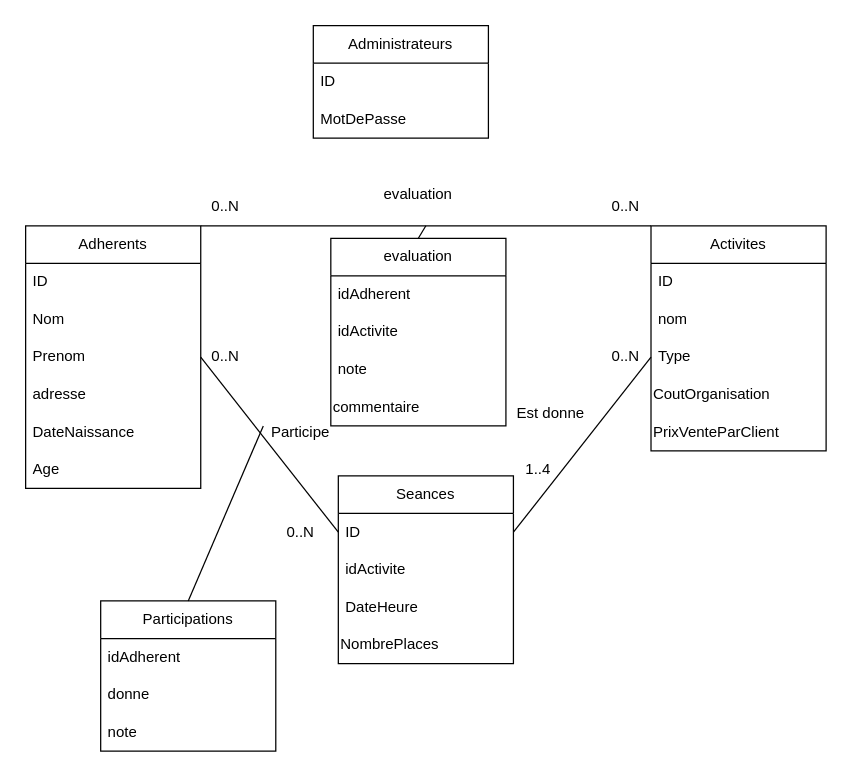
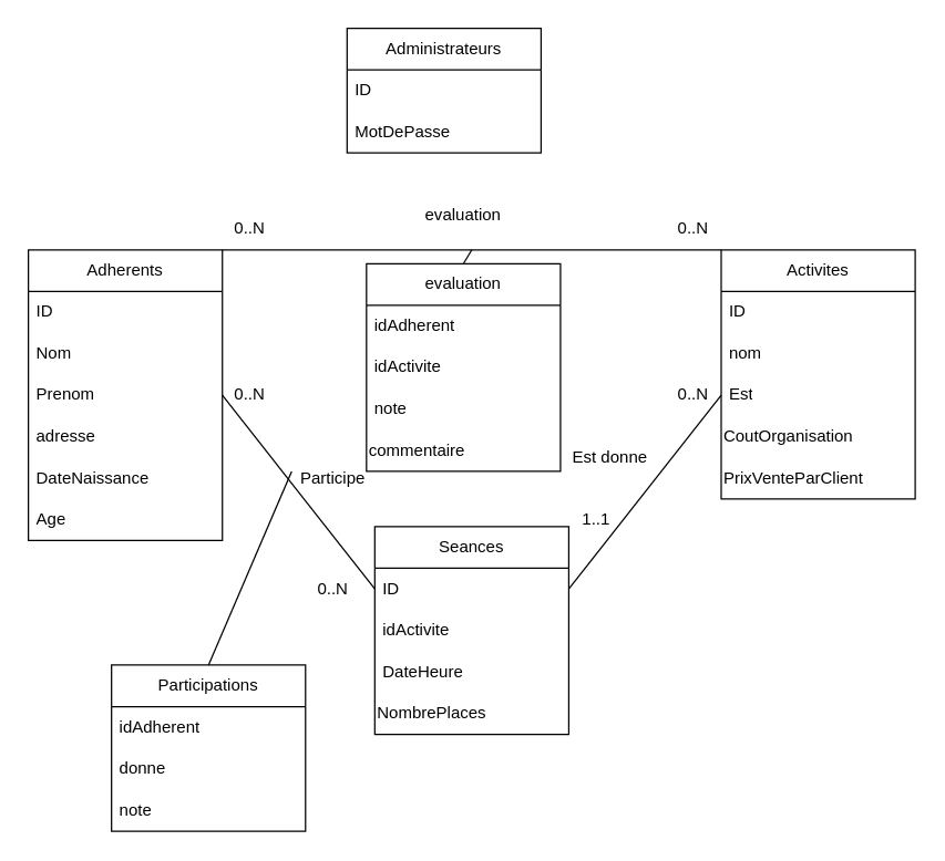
- <mxCell id="12" value="Type" style="text;strokeColor=none;fillColor=none;align=left;verticalAlign=middle;spacingLeft=4;spacingRight=4;overflow=hidden;points=[[0,0.5],[1,0.5]];portConstraint=eastwest;rotatable=0;whiteSpace=wrap;html=1;" vertex="1" parent="9"><mxGeometry y="90" width="140" height="30" as="geometry" /></mxCell>
+ <mxCell id="12" value="Est" style="text;strokeColor=none;fillColor=none;align=left;verticalAlign=middle;spacingLeft=4;spacingRight=4;overflow=hidden;points=[[0,0.5],[1,0.5]];portConstraint=eastwest;rotatable=0;whiteSpace=wrap;html=1;" vertex="1" parent="9"><mxGeometry y="90" width="140" height="30" as="geometry" /></mxCell>
- <mxCell id="33" value="1..4" style="text;html=1;align=center;verticalAlign=middle;whiteSpace=wrap;rounded=0;" vertex="1" parent="1"><mxGeometry x="400" y="360" width="60" height="30" as="geometry" /></mxCell>
+ <mxCell id="33" value="1..1" style="text;html=1;align=center;verticalAlign=middle;whiteSpace=wrap;rounded=0;" vertex="1" parent="1"><mxGeometry x="400" y="360" width="60" height="30" as="geometry" /></mxCell>
